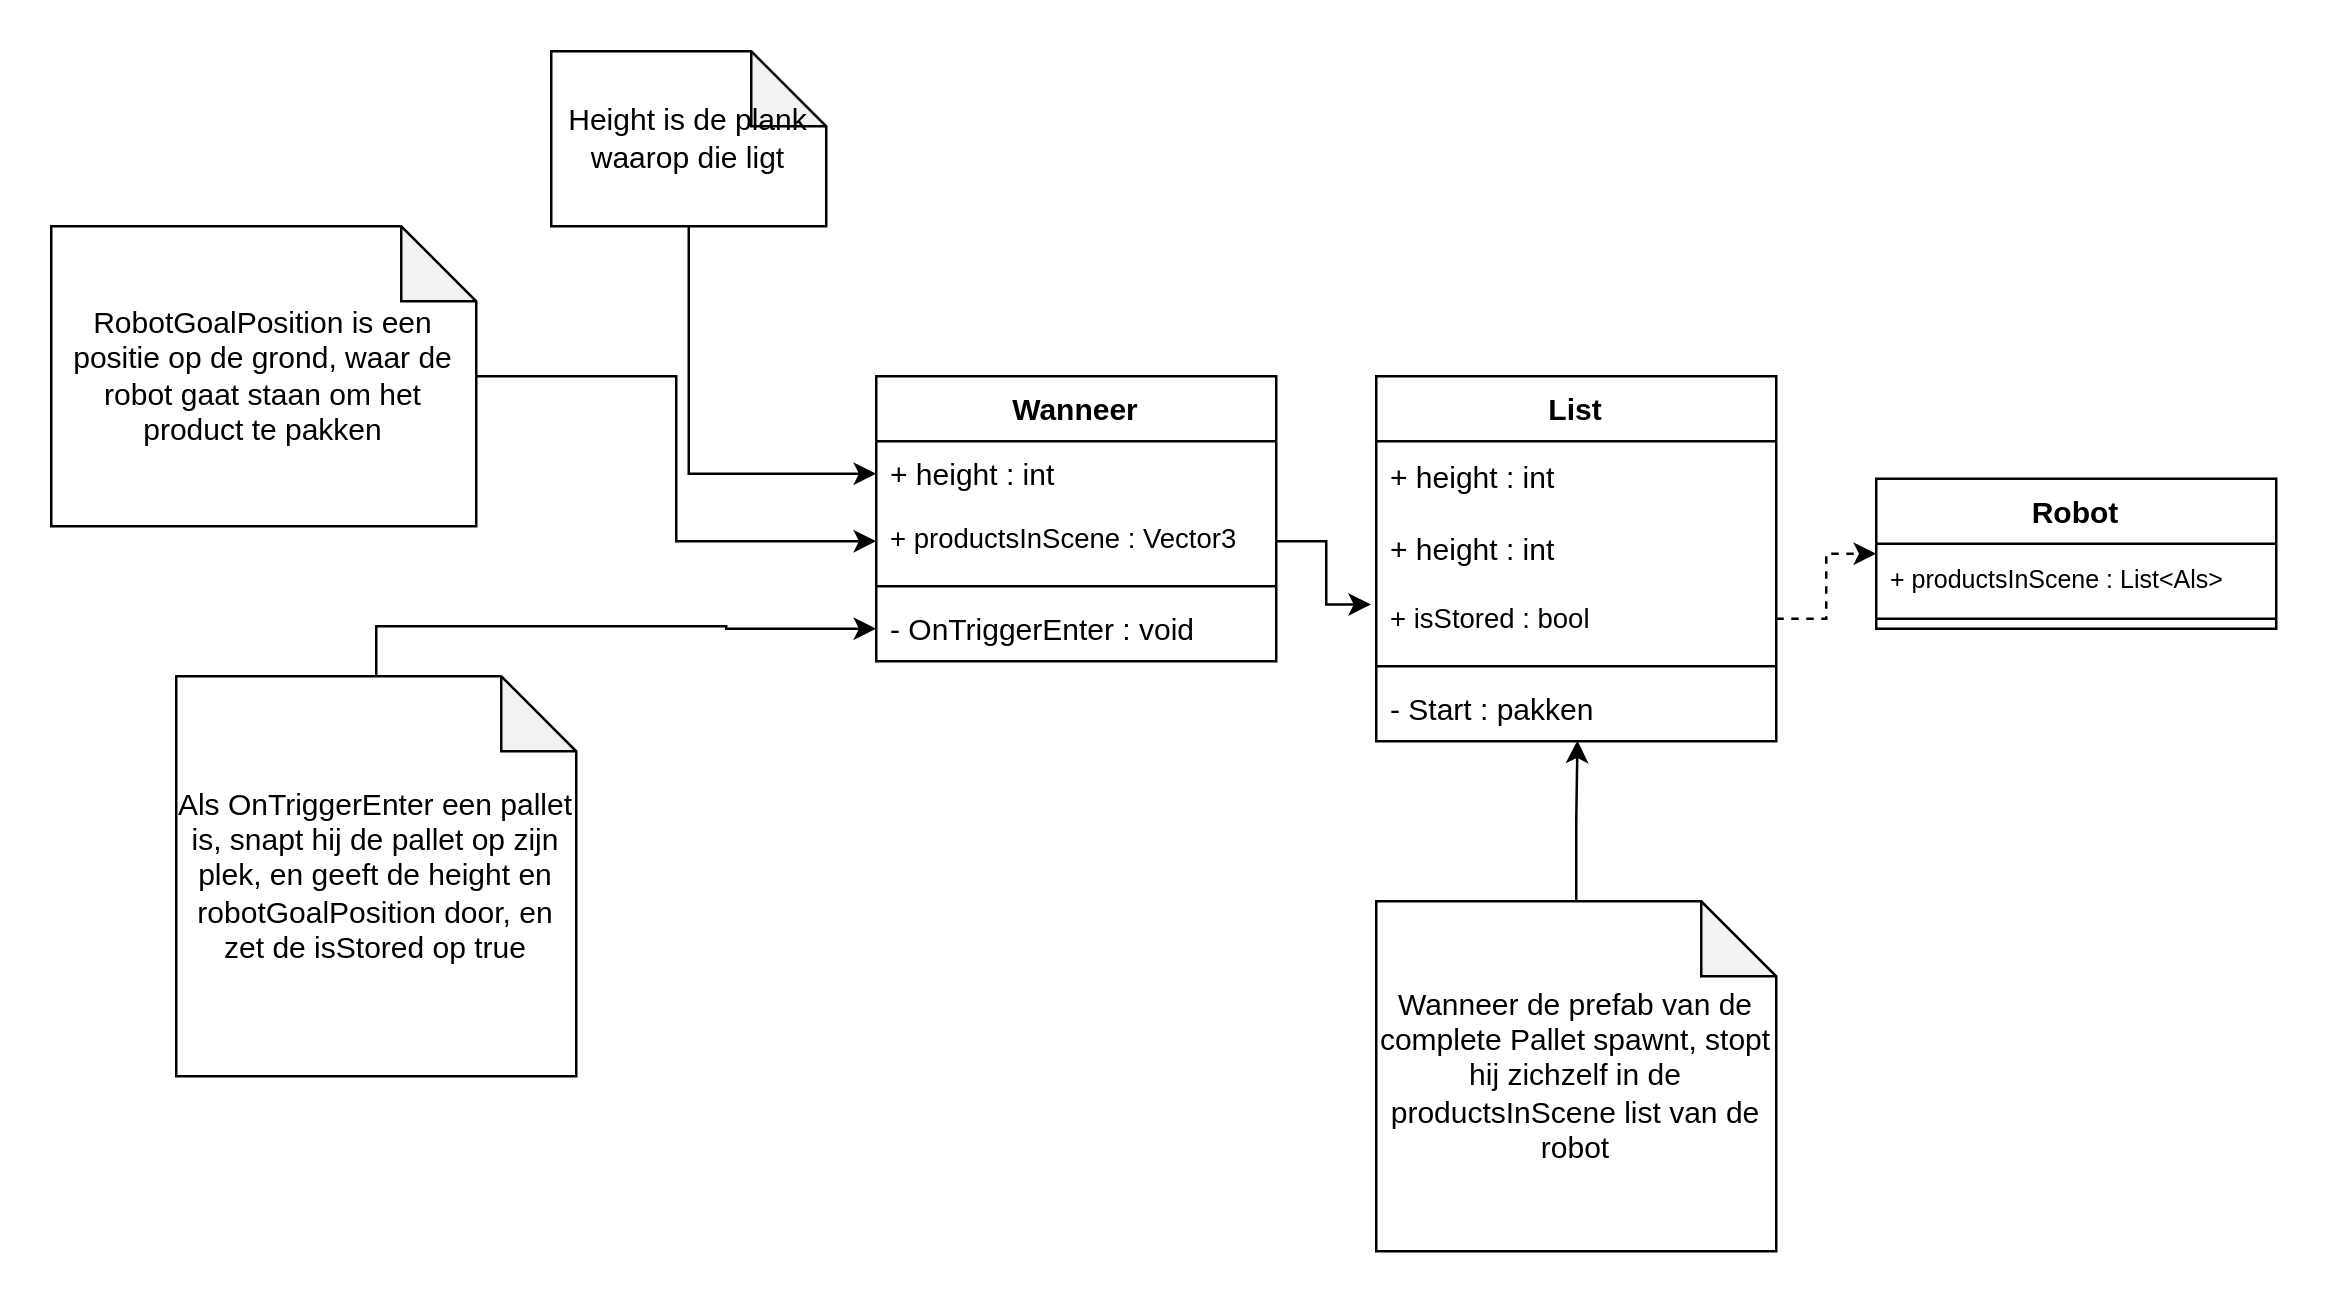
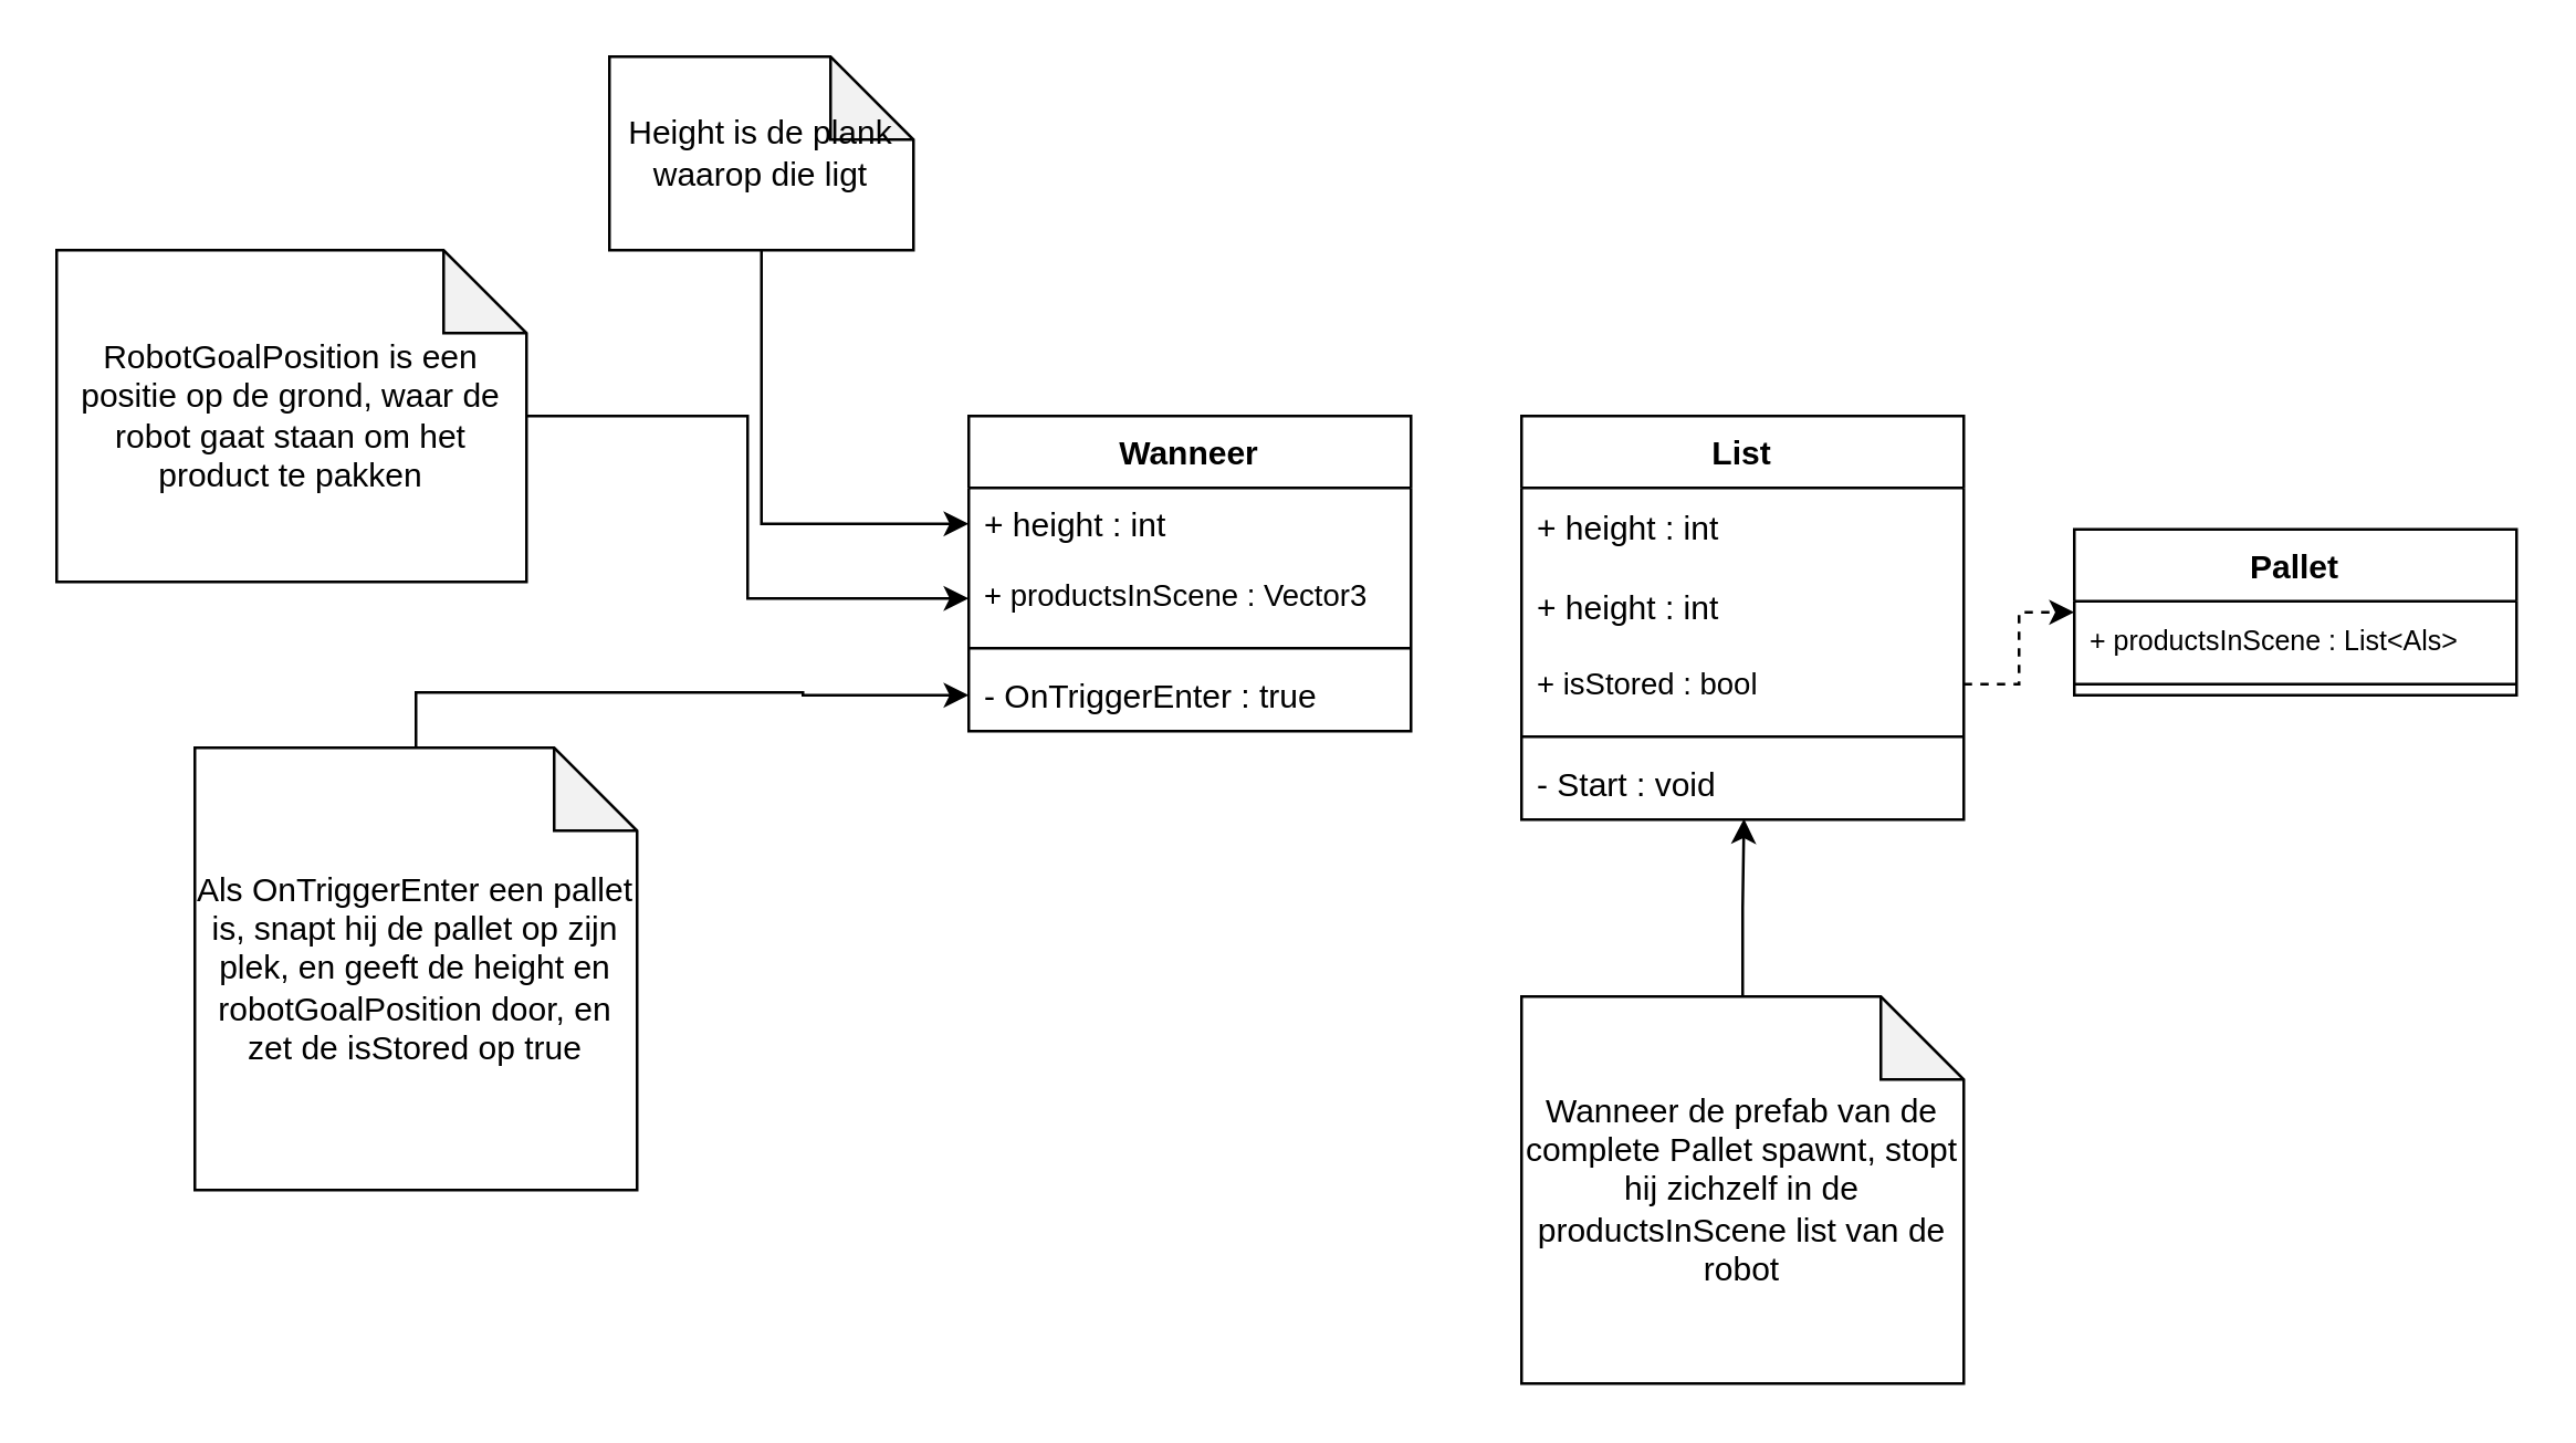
- <mxCell id="20" value="Robot" style="swimlane;fontStyle=1;align=center;verticalAlign=top;childLayout=stackLayout;horizontal=1;startSize=26;horizontalStack=0;resizeParent=1;resizeParentMax=0;resizeLast=0;collapsible=1;marginBottom=0;whiteSpace=wrap;html=1;" vertex="1" parent="1"><mxGeometry x="750" y="191" width="160" height="60" as="geometry" /></mxCell>
+ <mxCell id="20" value="Pallet" style="swimlane;fontStyle=1;align=center;verticalAlign=top;childLayout=stackLayout;horizontal=1;startSize=26;horizontalStack=0;resizeParent=1;resizeParentMax=0;resizeLast=0;collapsible=1;marginBottom=0;whiteSpace=wrap;html=1;" vertex="1" parent="1"><mxGeometry x="750" y="191" width="160" height="60" as="geometry" /></mxCell>
- <mxCell id="13" style="edgeStyle=orthogonalEdgeStyle;rounded=0;orthogonalLoop=1;jettySize=auto;html=1;exitX=1;exitY=0.5;exitDx=0;exitDy=0;entryX=-0.013;entryY=0.309;entryDx=0;entryDy=0;entryPerimeter=0;" edge="1" parent="1" source="10" target="5"><mxGeometry relative="1" as="geometry" /></mxCell>
- <mxCell id="12" value="- OnTriggerEnter : void" style="text;strokeColor=none;fillColor=none;align=left;verticalAlign=top;spacingLeft=4;spacingRight=4;overflow=hidden;rotatable=0;points=[[0,0.5],[1,0.5]];portConstraint=eastwest;whiteSpace=wrap;html=1;" vertex="1" parent="8"><mxGeometry y="88" width="160" height="26" as="geometry" /></mxCell>
+ <mxCell id="12" value="- OnTriggerEnter : true" style="text;strokeColor=none;fillColor=none;align=left;verticalAlign=top;spacingLeft=4;spacingRight=4;overflow=hidden;rotatable=0;points=[[0,0.5],[1,0.5]];portConstraint=eastwest;whiteSpace=wrap;html=1;" vertex="1" parent="8"><mxGeometry y="88" width="160" height="26" as="geometry" /></mxCell>
- <mxCell id="7" value="- Start : pakken" style="text;strokeColor=none;fillColor=none;align=left;verticalAlign=top;spacingLeft=4;spacingRight=4;overflow=hidden;rotatable=0;points=[[0,0.5],[1,0.5]];portConstraint=eastwest;whiteSpace=wrap;html=1;" vertex="1" parent="2"><mxGeometry y="120" width="160" height="26" as="geometry" /></mxCell>
+ <mxCell id="7" value="- Start : void" style="text;strokeColor=none;fillColor=none;align=left;verticalAlign=top;spacingLeft=4;spacingRight=4;overflow=hidden;rotatable=0;points=[[0,0.5],[1,0.5]];portConstraint=eastwest;whiteSpace=wrap;html=1;" vertex="1" parent="2"><mxGeometry y="120" width="160" height="26" as="geometry" /></mxCell>
